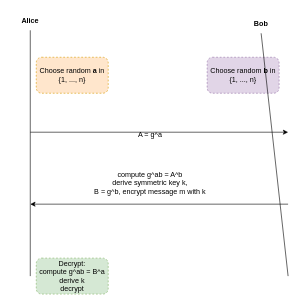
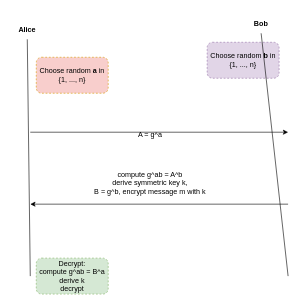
- <mxCell id="3" value="&lt;b&gt;Alice&lt;/b&gt;" style="text;html=1;align=center;verticalAlign=middle;whiteSpace=wrap;rounded=0;" vertex="1" parent="1"><mxGeometry x="20" y="20" width="60" height="30" as="geometry" /></mxCell>
+ <mxCell id="3" value="&lt;b&gt;Alice&lt;/b&gt;" style="text;html=1;align=center;verticalAlign=middle;whiteSpace=wrap;rounded=0;" vertex="1" parent="1"><mxGeometry x="15" y="35" width="60" height="30" as="geometry" /></mxCell>
- <mxCell id="2" value="Choose random &lt;b&gt;a&lt;/b&gt; in {1, ..., n}" style="rounded=1;whiteSpace=wrap;html=1;dashed=1;fillColor=#ffe6cc;strokeColor=#d79b00;" vertex="1" parent="1"><mxGeometry x="60" y="95" width="120" height="60" as="geometry" /></mxCell>
+ <mxCell id="2" value="Choose random &lt;b&gt;a&lt;/b&gt; in {1, ..., n}" style="rounded=1;whiteSpace=wrap;html=1;dashed=1;fillColor=#f8cecc;strokeColor=#d79b00;" vertex="1" parent="1"><mxGeometry x="60" y="95" width="120" height="60" as="geometry" /></mxCell>
- <mxCell id="4" value="Choose random &lt;b&gt;b&lt;/b&gt; in {1, ..., n}" style="rounded=1;whiteSpace=wrap;html=1;dashed=1;fillColor=#e1d5e7;strokeColor=#9673a6;" vertex="1" parent="1"><mxGeometry x="345" y="95" width="120" height="60" as="geometry" /></mxCell>
+ <mxCell id="4" value="Choose random &lt;b&gt;b&lt;/b&gt; in {1, ..., n}" style="rounded=1;whiteSpace=wrap;html=1;dashed=1;fillColor=#e1d5e7;strokeColor=#9673a6;" vertex="1" parent="1"><mxGeometry x="345" y="70" width="120" height="60" as="geometry" /></mxCell>
